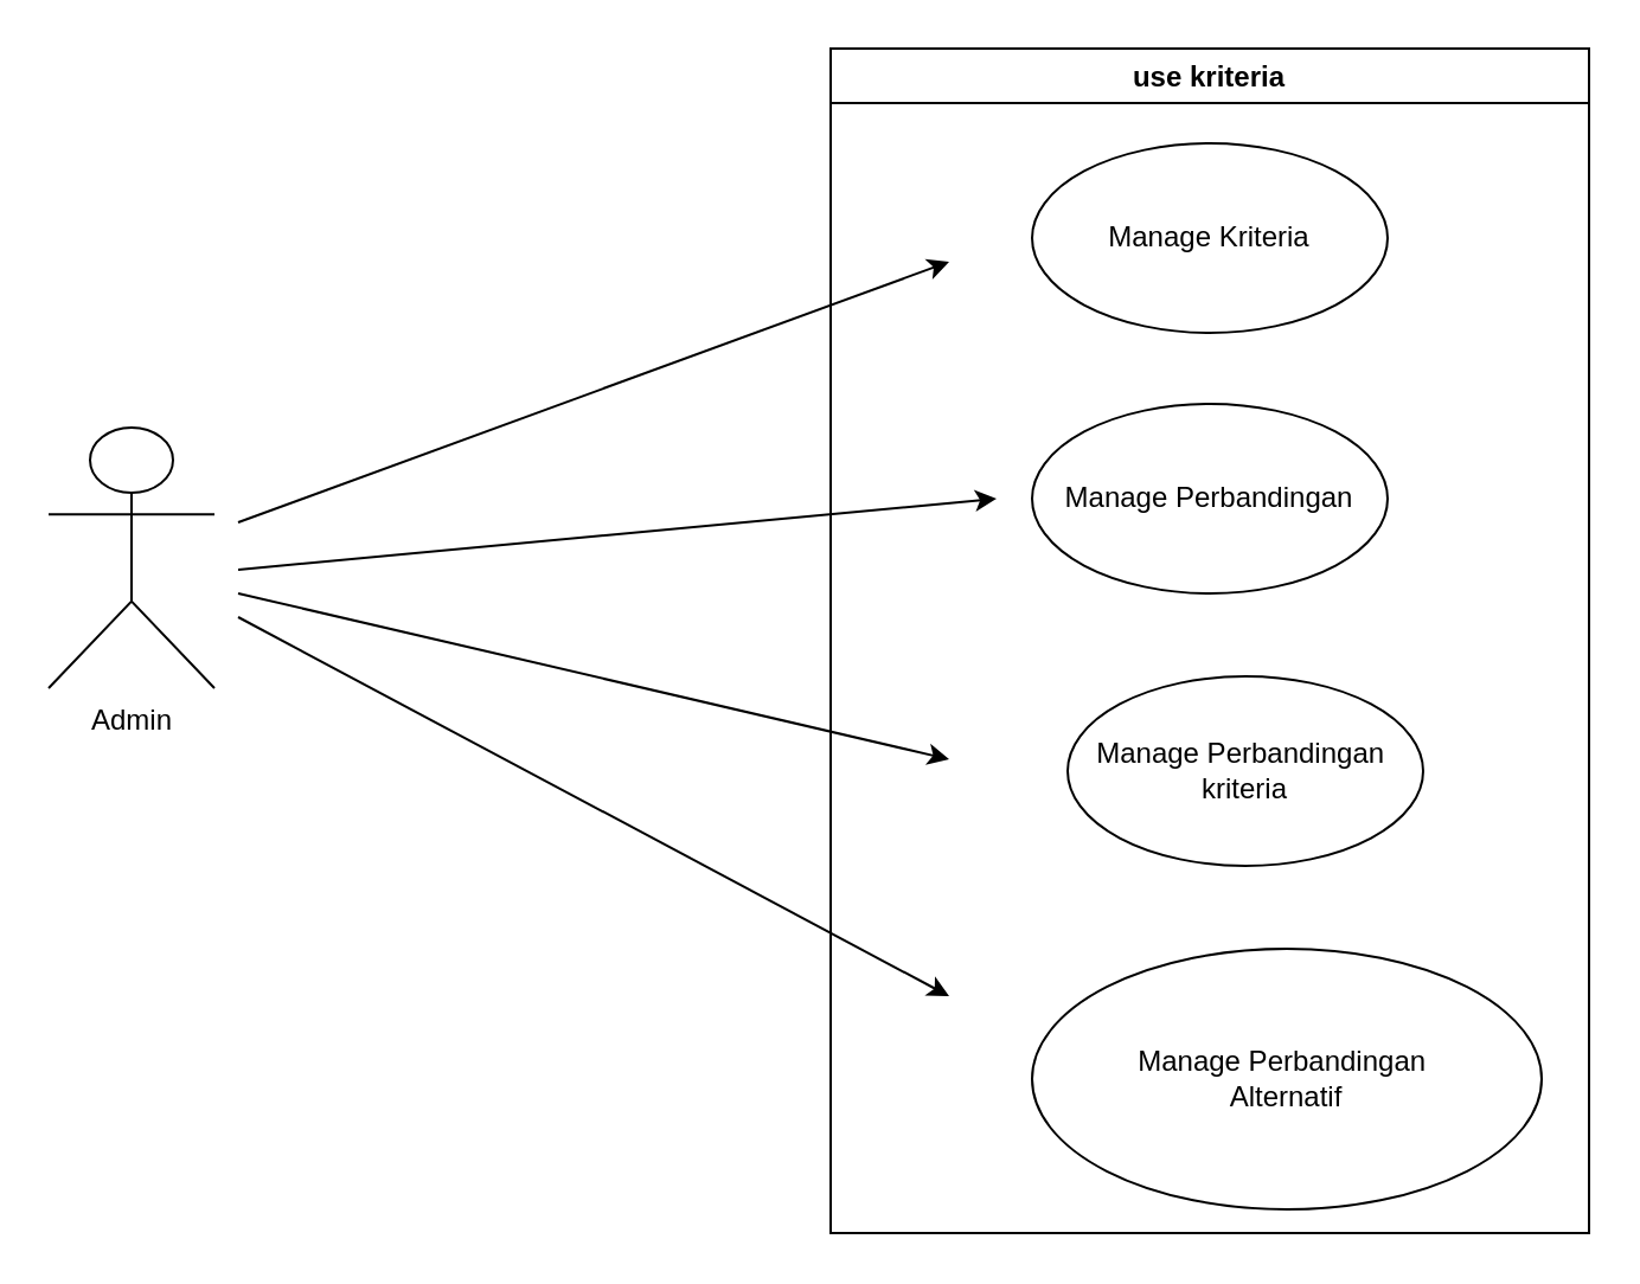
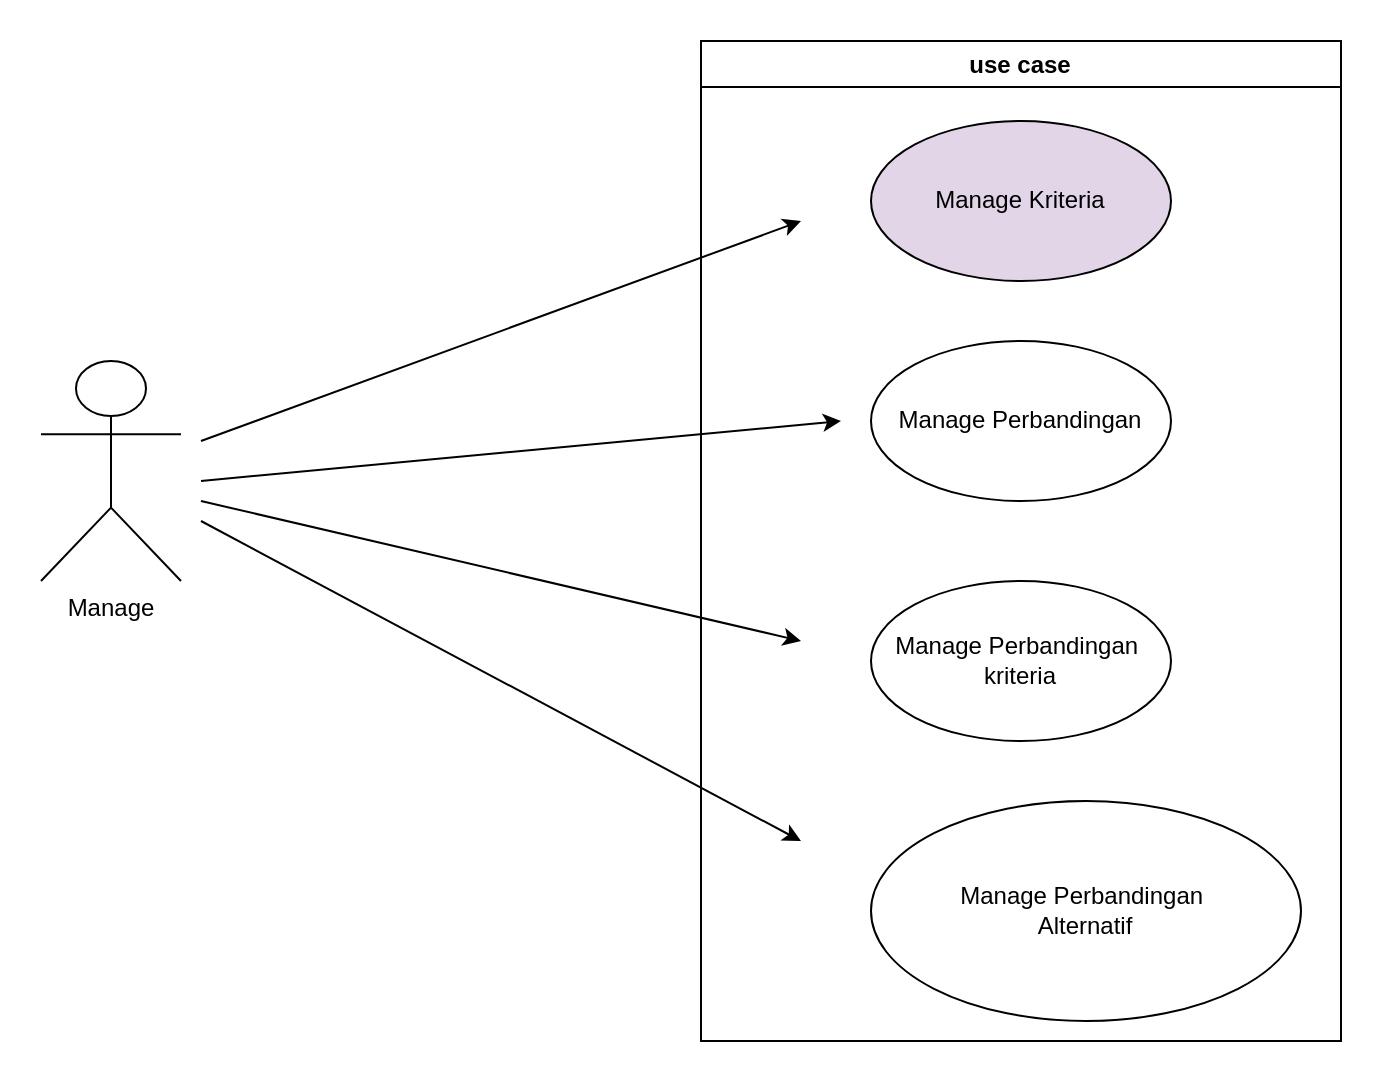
- <mxCell id="3" value="use kriteria" style="swimlane;" parent="1" vertex="1"><mxGeometry x="350" y="20" width="320" height="500" as="geometry" /></mxCell>
+ <mxCell id="3" value="use case" style="swimlane;" parent="1" vertex="1"><mxGeometry x="350" y="20" width="320" height="500" as="geometry" /></mxCell>
- <mxCell id="7" value="Manage Kriteria" style="ellipse;whiteSpace=wrap;html=1;" parent="3" vertex="1"><mxGeometry x="85" y="40" width="150" height="80" as="geometry" /></mxCell>
+ <mxCell id="7" value="Manage Kriteria" style="ellipse;whiteSpace=wrap;html=1;fillColor=#e1d5e7;" parent="3" vertex="1"><mxGeometry x="85" y="40" width="150" height="80" as="geometry" /></mxCell>
- <mxCell id="2" value="Admin" style="shape=umlActor;verticalLabelPosition=bottom;verticalAlign=top;html=1;outlineConnect=0;" parent="1" vertex="1"><mxGeometry x="20" y="180" width="70" height="110" as="geometry" /></mxCell>
+ <mxCell id="2" value="Manage" style="shape=umlActor;verticalLabelPosition=bottom;verticalAlign=top;html=1;outlineConnect=0;" parent="1" vertex="1"><mxGeometry x="20" y="180" width="70" height="110" as="geometry" /></mxCell>
- <mxCell id="5" value="Manage Perbandingan&amp;nbsp;&lt;br&gt;kriteria" style="ellipse;whiteSpace=wrap;html=1;" parent="3" vertex="1"><mxGeometry x="100" y="265" width="150" height="80" as="geometry" /></mxCell>
+ <mxCell id="5" value="Manage Perbandingan&amp;nbsp;&lt;br&gt;kriteria" style="ellipse;whiteSpace=wrap;html=1;" parent="3" vertex="1"><mxGeometry x="85" y="270" width="150" height="80" as="geometry" /></mxCell>
